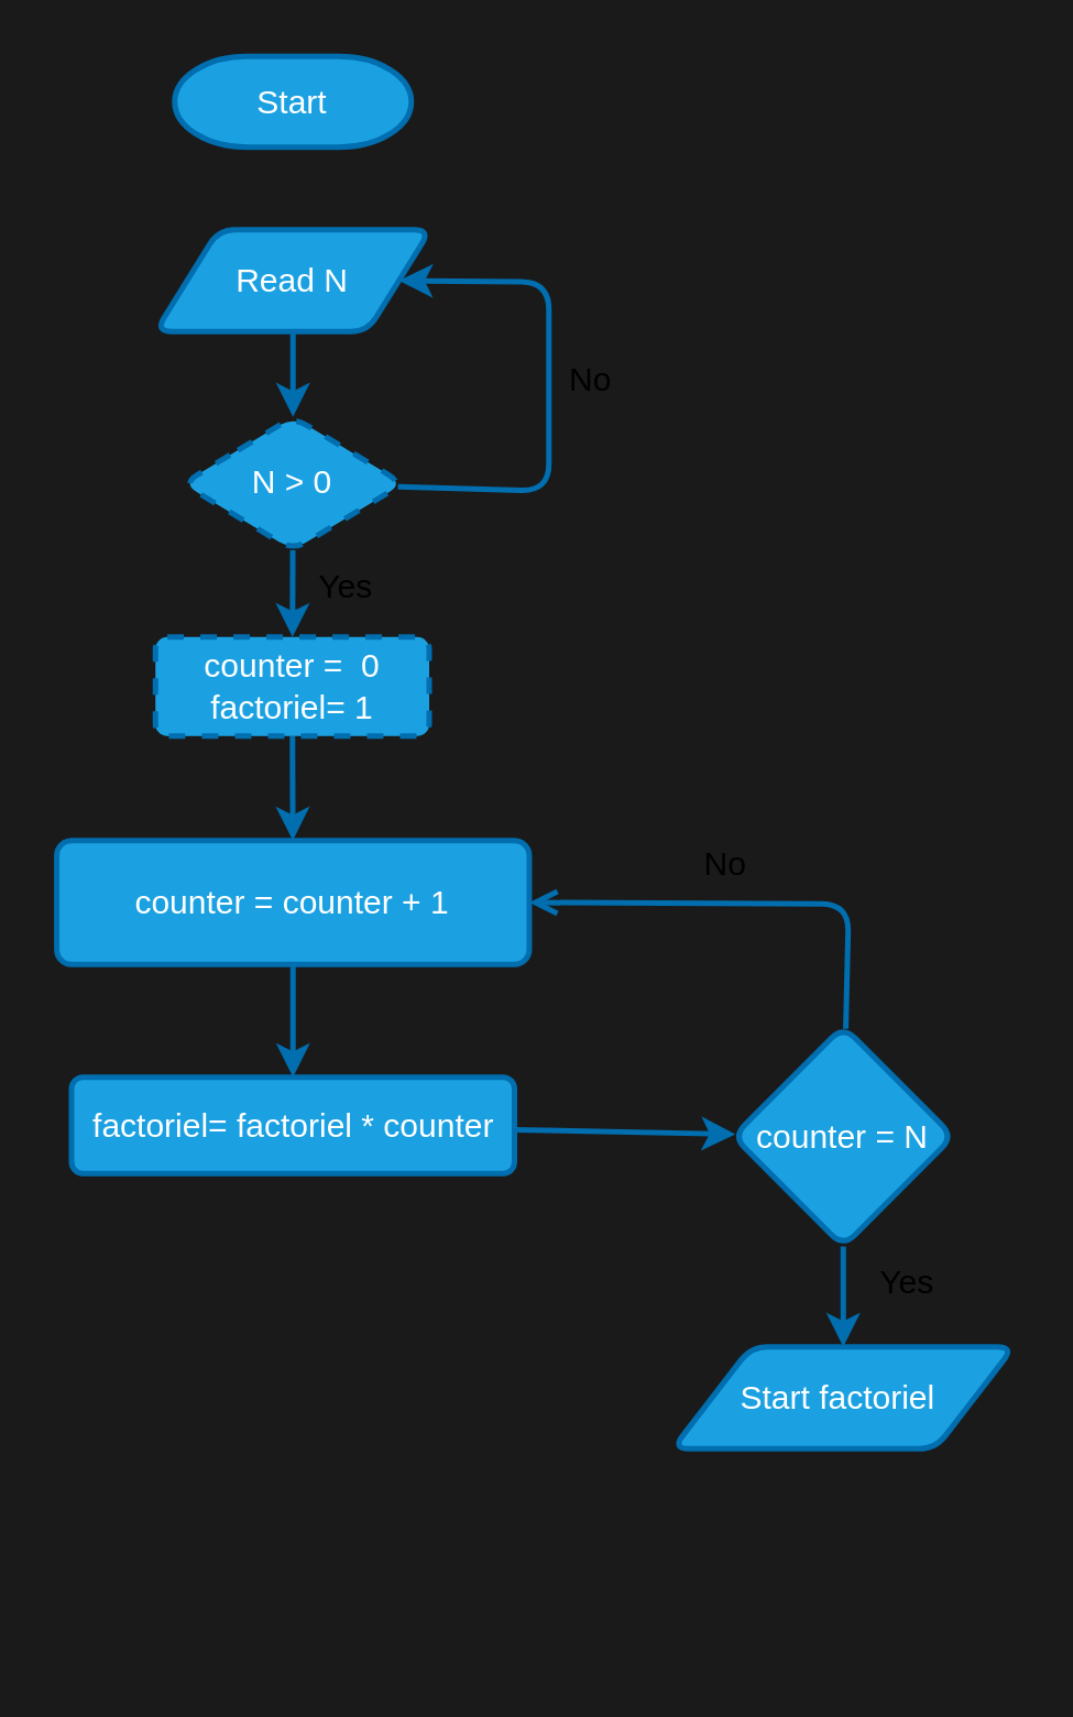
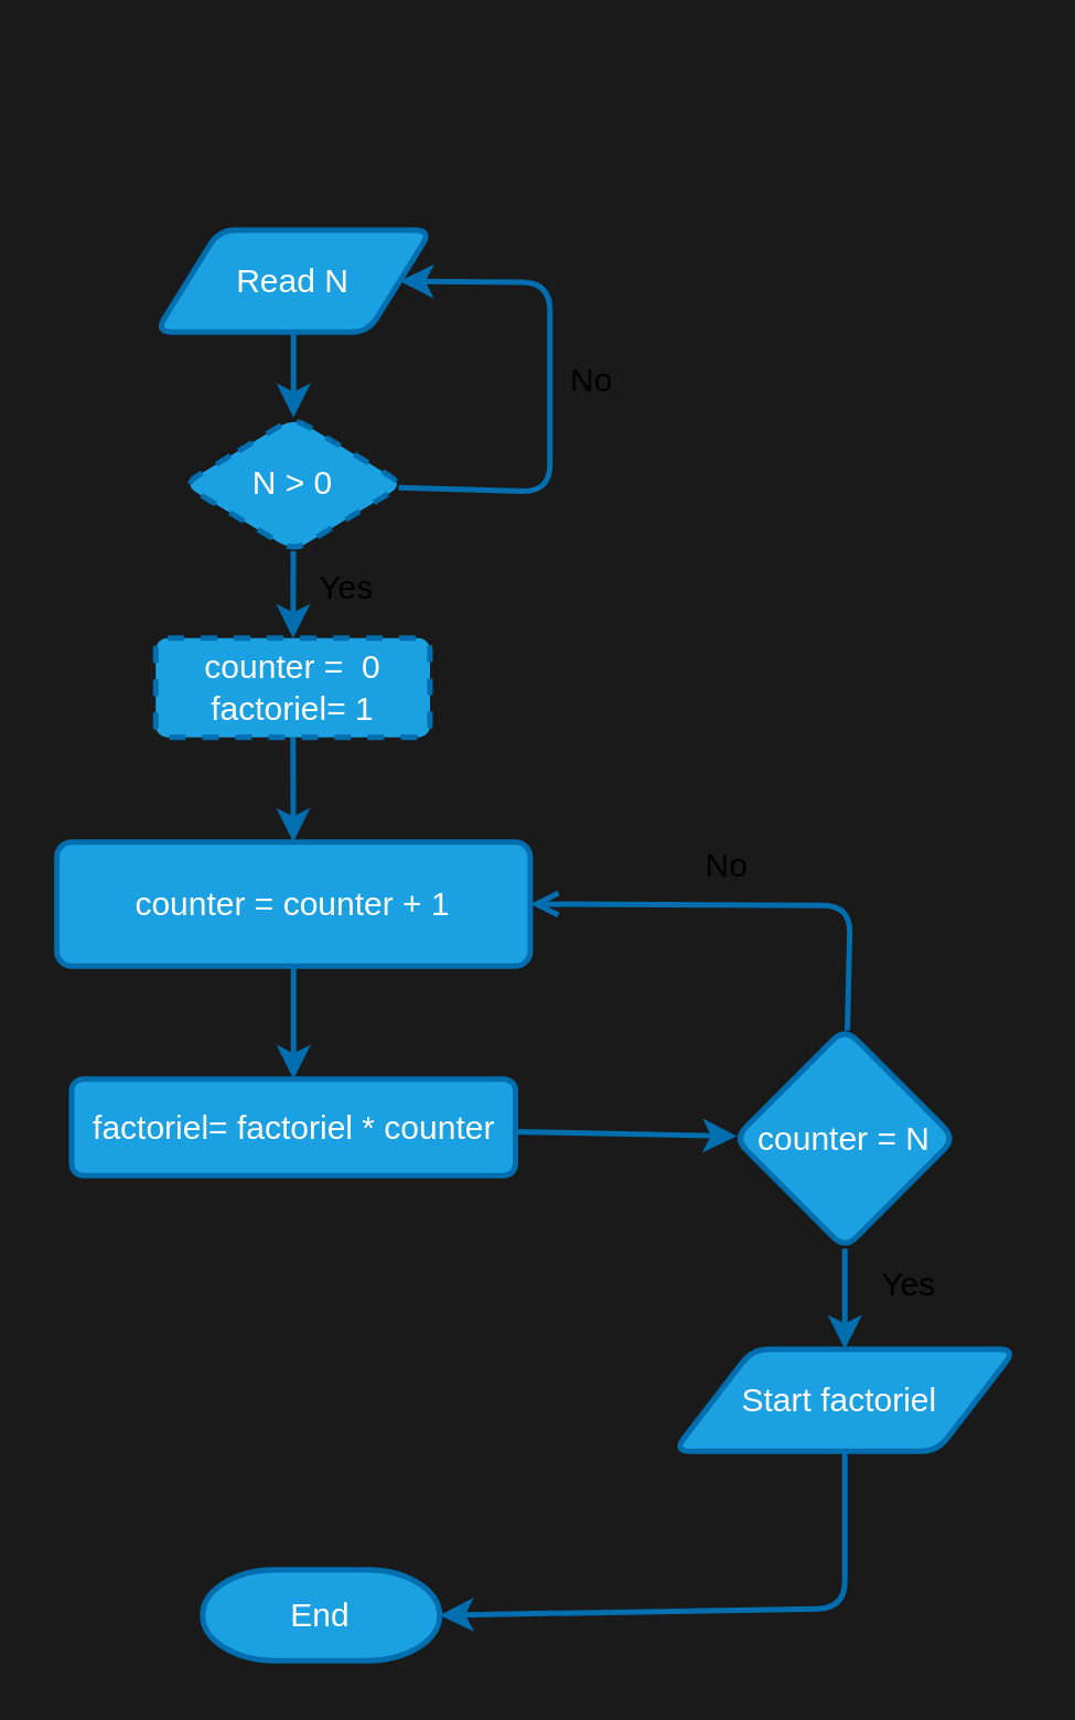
- <mxCell id="2" value="Start" style="strokeWidth=2;html=1;shape=mxgraph.flowchart.terminator;whiteSpace=wrap;fillColor=#1ba1e2;fontColor=#ffffff;strokeColor=#006EAF;" vertex="1" parent="1"><mxGeometry x="63" y="20" width="86" height="33" as="geometry" /></mxCell>
+ <mxCell id="19" value="" style="edgeStyle=none;html=1;strokeWidth=2;entryX=1;entryY=0.5;entryDx=0;entryDy=0;entryPerimeter=0;fillColor=#1ba1e2;strokeColor=#006EAF;" edge="1" parent="1" source="20" target="21"><mxGeometry relative="1" as="geometry"><mxPoint x="306" y="599.5" as="targetPoint" /><Array as="points"><mxPoint x="306" y="583" /></Array></mxGeometry></mxCell>
+ <mxCell id="21" value="End" style="strokeWidth=2;html=1;shape=mxgraph.flowchart.terminator;whiteSpace=wrap;fillColor=#1ba1e2;fontColor=#ffffff;strokeColor=#006EAF;" vertex="1" parent="1"><mxGeometry x="73" y="569" width="86" height="33" as="geometry" /></mxCell>
